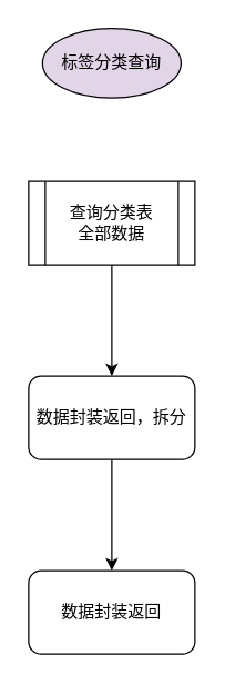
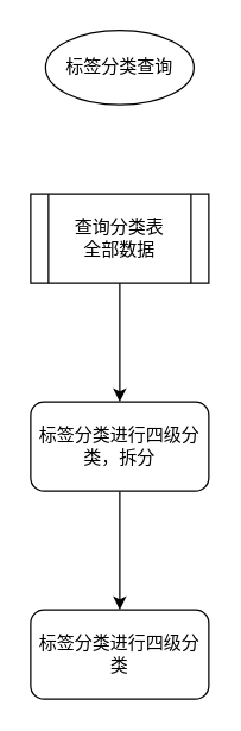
- <mxCell id="2" value="标签分类查询" style="ellipse;whiteSpace=wrap;html=1;fillColor=#e1d5e7;" vertex="1" parent="1"><mxGeometry x="30" y="20" width="100" height="50" as="geometry" /></mxCell>
+ <mxCell id="2" value="标签分类查询" style="ellipse;whiteSpace=wrap;html=1;" vertex="1" parent="1"><mxGeometry x="30" y="20" width="100" height="50" as="geometry" /></mxCell>
- <mxCell id="6" value="数据封装返回，拆分" style="rounded=1;whiteSpace=wrap;html=1;" vertex="1" parent="1"><mxGeometry x="20" y="270" width="120" height="60" as="geometry" /></mxCell>
+ <mxCell id="6" value="标签分类进行四级分类，拆分" style="rounded=1;whiteSpace=wrap;html=1;" vertex="1" parent="1"><mxGeometry x="20" y="270" width="120" height="60" as="geometry" /></mxCell>
- <mxCell id="7" value="数据封装返回" style="whiteSpace=wrap;html=1;rounded=1;" vertex="1" parent="1"><mxGeometry x="20" y="410" width="120" height="60" as="geometry" /></mxCell>
+ <mxCell id="7" value="标签分类进行四级分类" style="whiteSpace=wrap;html=1;rounded=1;" vertex="1" parent="1"><mxGeometry x="20" y="410" width="120" height="60" as="geometry" /></mxCell>
